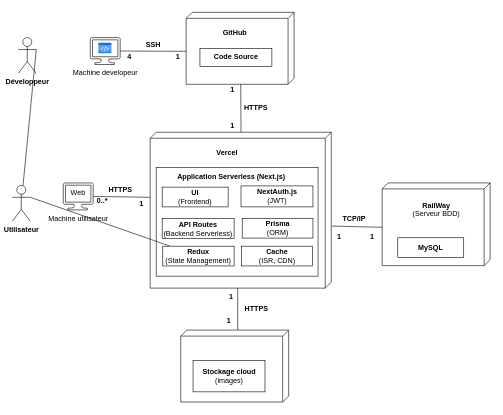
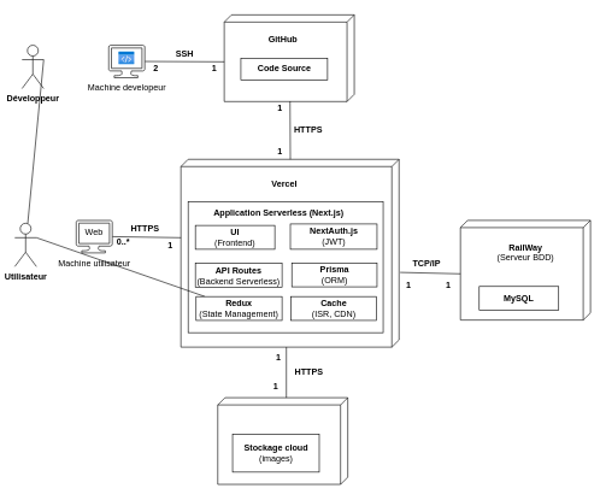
- <mxCell id="39" value="&lt;b&gt;4&lt;/b&gt;" style="text;html=1;align=center;verticalAlign=middle;resizable=0;points=[];autosize=1;strokeColor=none;fillColor=none;" vertex="1" parent="1"><mxGeometry x="200" y="80" width="30" height="30" as="geometry" /></mxCell>
+ <mxCell id="39" value="&lt;b&gt;2&lt;/b&gt;" style="text;html=1;align=center;verticalAlign=middle;resizable=0;points=[];autosize=1;strokeColor=none;fillColor=none;" vertex="1" parent="1"><mxGeometry x="200" y="80" width="30" height="30" as="geometry" /></mxCell>
- <mxCell id="3" value="&lt;b&gt;Vercel&lt;/b&gt;" style="text;html=1;align=center;verticalAlign=middle;resizable=0;points=[];autosize=1;strokeColor=none;fillColor=none;" vertex="1" parent="1"><mxGeometry x="348" y="239.5" width="60" height="30" as="geometry" /></mxCell>
+ <mxCell id="3" value="&lt;b&gt;Vercel&lt;/b&gt;" style="text;html=1;align=center;verticalAlign=middle;resizable=0;points=[];autosize=1;strokeColor=none;fillColor=none;" vertex="1" parent="1"><mxGeometry x="363" y="239.5" width="60" height="30" as="geometry" /></mxCell>
